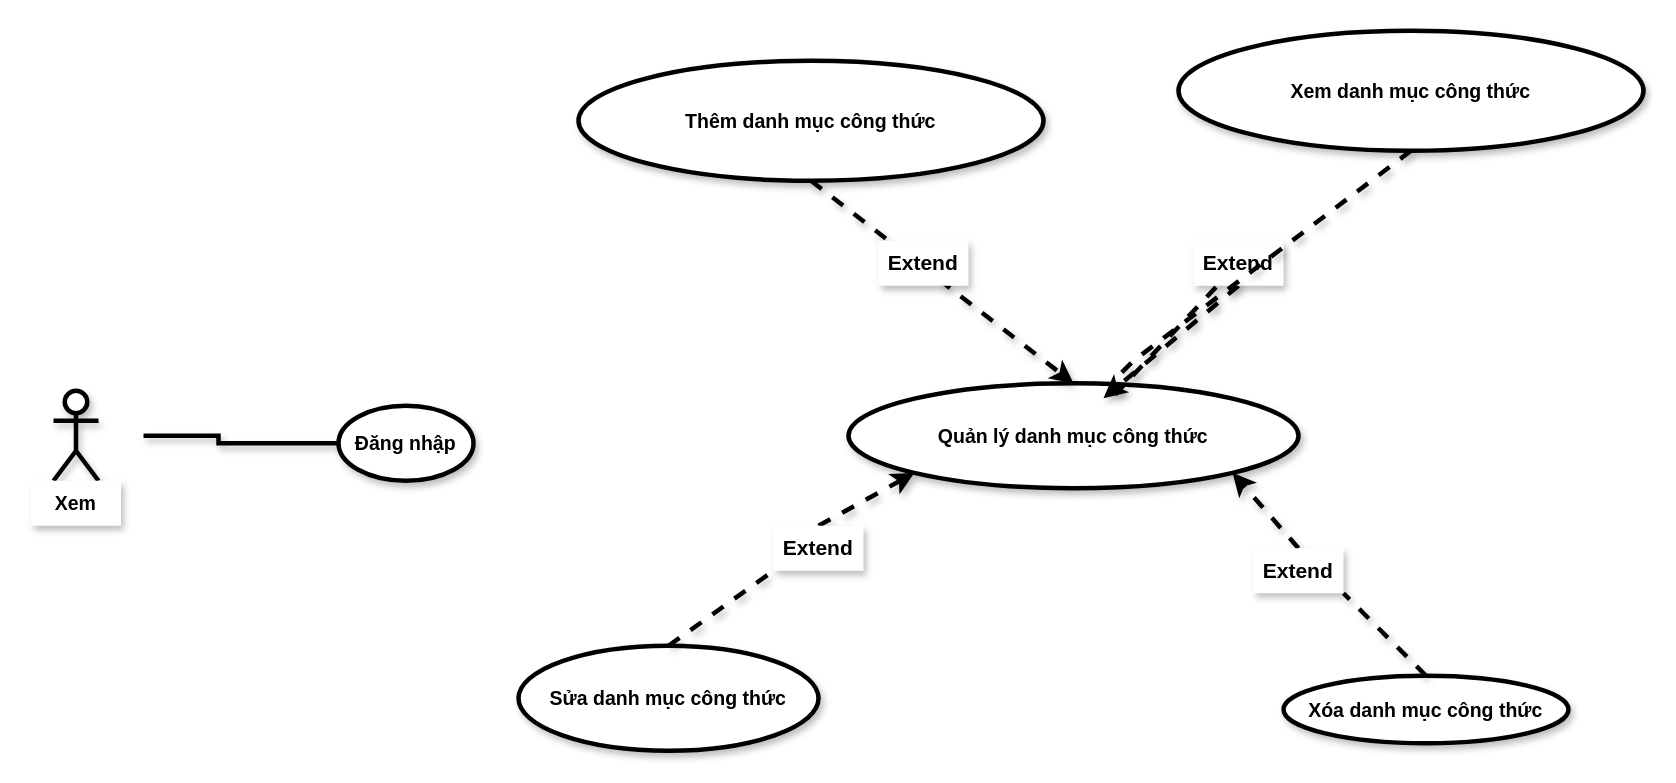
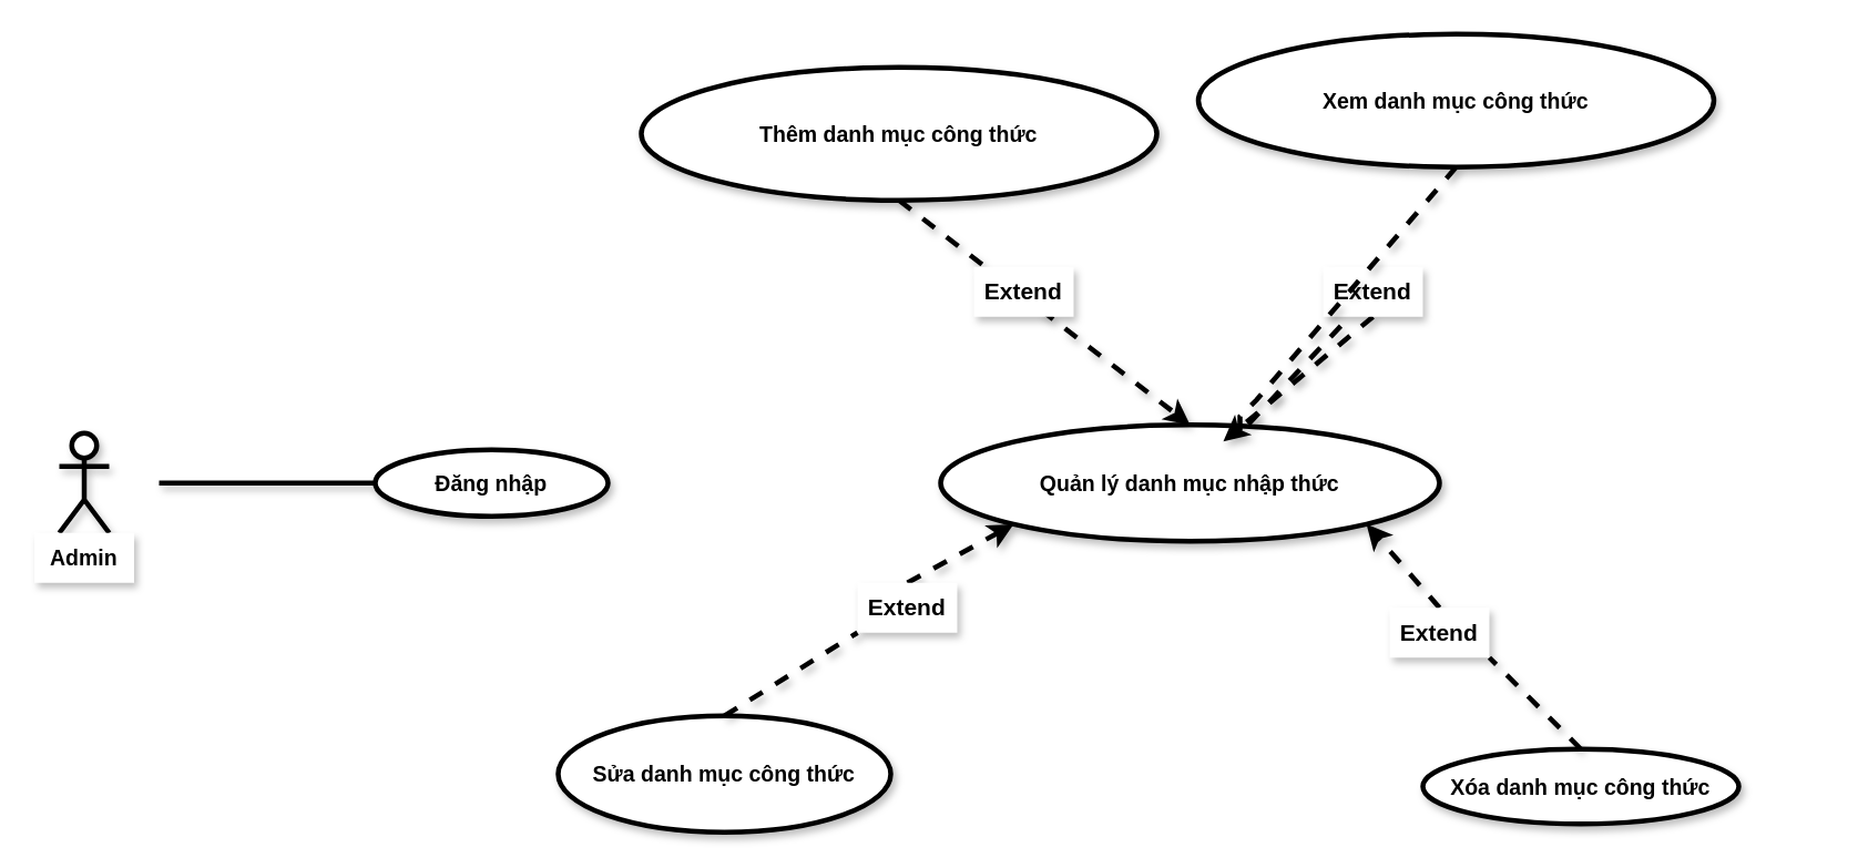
- <mxCell id="18" value="Xem danh mục công thức" style="ellipse;whiteSpace=wrap;html=1;align=center;newEdgeStyle={&quot;edgeStyle&quot;:&quot;entityRelationEdgeStyle&quot;,&quot;startArrow&quot;:&quot;none&quot;,&quot;endArrow&quot;:&quot;none&quot;,&quot;segment&quot;:10,&quot;curved&quot;:1};treeFolding=1;treeMoving=1;shadow=1;fontSize=13;strokeWidth=3;fillColor=default;gradientColor=#ffffff;fontStyle=1" vertex="1" parent="1"><mxGeometry x="785" y="20" width="310" height="80" as="geometry" /></mxCell>
+ <mxCell id="18" value="Xem danh mục công thức" style="ellipse;whiteSpace=wrap;html=1;align=center;newEdgeStyle={&quot;edgeStyle&quot;:&quot;entityRelationEdgeStyle&quot;,&quot;startArrow&quot;:&quot;none&quot;,&quot;endArrow&quot;:&quot;none&quot;,&quot;segment&quot;:10,&quot;curved&quot;:1};treeFolding=1;treeMoving=1;shadow=1;fontSize=13;strokeWidth=3;fillColor=default;gradientColor=#ffffff;fontStyle=1" vertex="1" parent="1"><mxGeometry x="720" y="20" width="310" height="80" as="geometry" /></mxCell>
- <mxCell id="6" value="Quản lý danh mục công thức" style="ellipse;whiteSpace=wrap;html=1;align=center;newEdgeStyle={&quot;edgeStyle&quot;:&quot;entityRelationEdgeStyle&quot;,&quot;startArrow&quot;:&quot;none&quot;,&quot;endArrow&quot;:&quot;none&quot;,&quot;segment&quot;:10,&quot;curved&quot;:1};treeFolding=1;treeMoving=1;shadow=1;fontSize=13;strokeWidth=3;fillColor=default;gradientColor=#ffffff;fontStyle=1" parent="1" vertex="1"><mxGeometry x="565" y="255" width="300" height="70" as="geometry" /></mxCell>
+ <mxCell id="6" value="Quản lý danh mục nhập thức" style="ellipse;whiteSpace=wrap;html=1;align=center;newEdgeStyle={&quot;edgeStyle&quot;:&quot;entityRelationEdgeStyle&quot;,&quot;startArrow&quot;:&quot;none&quot;,&quot;endArrow&quot;:&quot;none&quot;,&quot;segment&quot;:10,&quot;curved&quot;:1};treeFolding=1;treeMoving=1;shadow=1;fontSize=13;strokeWidth=3;fillColor=default;gradientColor=#ffffff;fontStyle=1" parent="1" vertex="1"><mxGeometry x="565" y="255" width="300" height="70" as="geometry" /></mxCell>
- <mxCell id="5" value="Đăng nhập" style="ellipse;whiteSpace=wrap;html=1;align=center;newEdgeStyle={&quot;edgeStyle&quot;:&quot;entityRelationEdgeStyle&quot;,&quot;startArrow&quot;:&quot;none&quot;,&quot;endArrow&quot;:&quot;none&quot;,&quot;segment&quot;:10,&quot;curved&quot;:1};treeFolding=1;treeMoving=1;shadow=1;fontSize=13;strokeWidth=3;fillColor=default;gradientColor=#ffffff;fontStyle=1" parent="1" vertex="1"><mxGeometry x="225" y="270" width="90" height="50" as="geometry" /></mxCell>
+ <mxCell id="5" value="Đăng nhập" style="ellipse;whiteSpace=wrap;html=1;align=center;newEdgeStyle={&quot;edgeStyle&quot;:&quot;entityRelationEdgeStyle&quot;,&quot;startArrow&quot;:&quot;none&quot;,&quot;endArrow&quot;:&quot;none&quot;,&quot;segment&quot;:10,&quot;curved&quot;:1};treeFolding=1;treeMoving=1;shadow=1;fontSize=13;strokeWidth=3;fillColor=default;gradientColor=#ffffff;fontStyle=1" parent="1" vertex="1"><mxGeometry x="225" y="270" width="140" height="40" as="geometry" /></mxCell>
- <mxCell id="3" value="Xem" style="text;html=1;strokeColor=none;fillColor=default;align=center;verticalAlign=middle;whiteSpace=wrap;rounded=0;shadow=1;fontSize=13;fontStyle=1" parent="1" vertex="1"><mxGeometry x="20" y="320" width="60" height="30" as="geometry" /></mxCell>
+ <mxCell id="3" value="Admin" style="text;html=1;strokeColor=none;fillColor=default;align=center;verticalAlign=middle;whiteSpace=wrap;rounded=0;shadow=1;fontSize=13;fontStyle=1" parent="1" vertex="1"><mxGeometry x="20" y="320" width="60" height="30" as="geometry" /></mxCell>
- <mxCell id="10" value="Sửa danh mục công thức" style="ellipse;whiteSpace=wrap;html=1;align=center;newEdgeStyle={&quot;edgeStyle&quot;:&quot;entityRelationEdgeStyle&quot;,&quot;startArrow&quot;:&quot;none&quot;,&quot;endArrow&quot;:&quot;none&quot;,&quot;segment&quot;:10,&quot;curved&quot;:1};treeFolding=1;treeMoving=1;shadow=1;fontSize=13;strokeWidth=3;fillColor=default;gradientColor=#ffffff;fontStyle=1" parent="1" vertex="1"><mxGeometry x="345" y="430" width="200" height="70" as="geometry" /></mxCell>
+ <mxCell id="10" value="Sửa danh mục công thức" style="ellipse;whiteSpace=wrap;html=1;align=center;newEdgeStyle={&quot;edgeStyle&quot;:&quot;entityRelationEdgeStyle&quot;,&quot;startArrow&quot;:&quot;none&quot;,&quot;endArrow&quot;:&quot;none&quot;,&quot;segment&quot;:10,&quot;curved&quot;:1};treeFolding=1;treeMoving=1;shadow=1;fontSize=13;strokeWidth=3;fillColor=default;gradientColor=#ffffff;fontStyle=1" parent="1" vertex="1"><mxGeometry x="335" y="430" width="200" height="70" as="geometry" /></mxCell>
